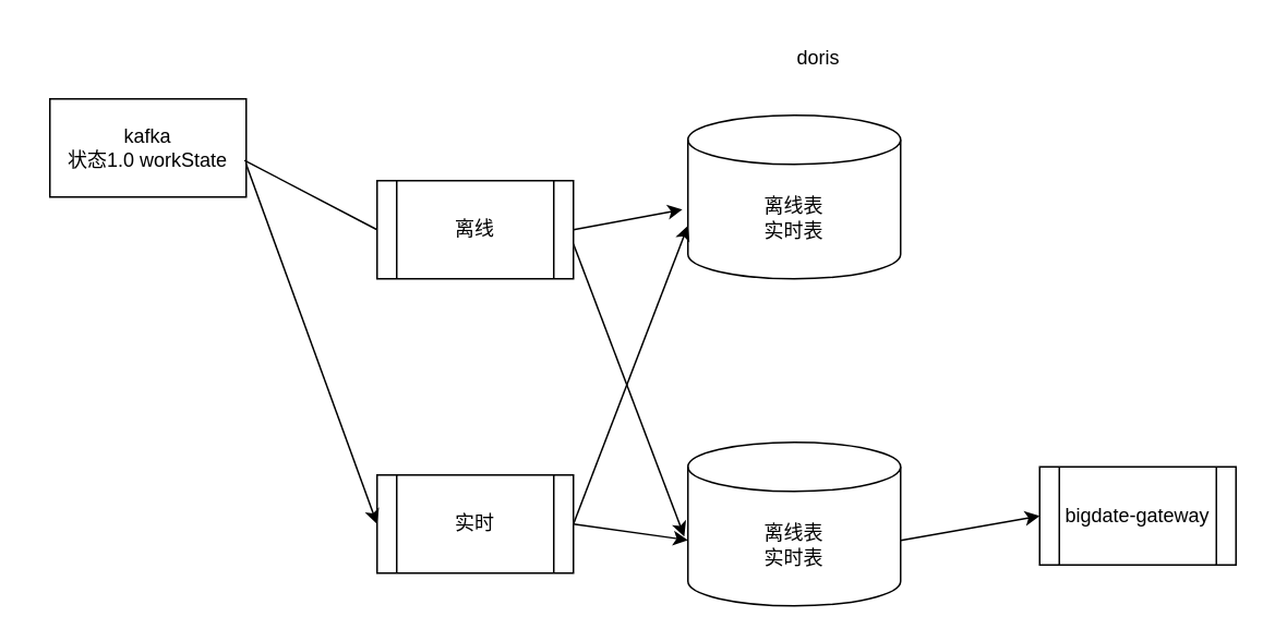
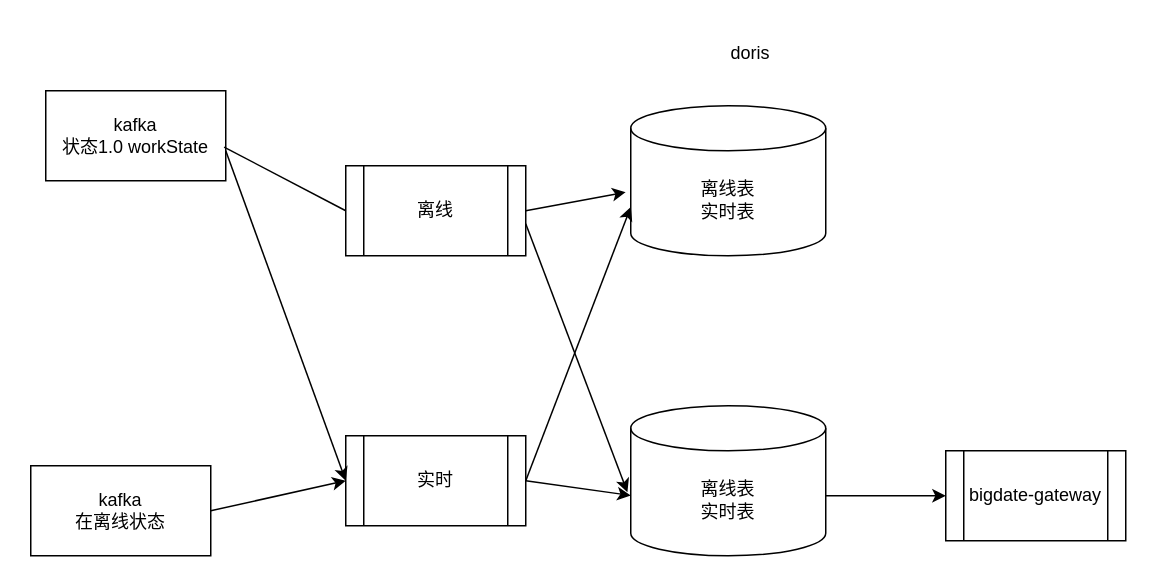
- <mxCell id="16" value="bigdate-gateway" style="shape=process;whiteSpace=wrap;html=1;backgroundOutline=1;" vertex="1" parent="1"><mxGeometry x="635" y="285" width="120" height="60" as="geometry" /></mxCell>
+ <mxCell id="16" value="bigdate-gateway" style="shape=process;whiteSpace=wrap;html=1;backgroundOutline=1;" vertex="1" parent="1"><mxGeometry x="630" y="300" width="120" height="60" as="geometry" /></mxCell>
+ <mxCell id="11" value="" style="endArrow=classic;html=1;rounded=0;exitX=1;exitY=0.5;exitDx=0;exitDy=0;entryX=0;entryY=0.5;entryDx=0;entryDy=0;" edge="1" parent="1" source="3" target="5"><mxGeometry width="50" height="50" relative="1" as="geometry"><mxPoint x="150" y="350" as="sourcePoint" /><mxPoint x="236" y="158" as="targetPoint" /></mxGeometry></mxCell>
+ <mxCell id="3" value="kafka&lt;br&gt;在离线状态" style="rounded=0;whiteSpace=wrap;html=1;" vertex="1" parent="1"><mxGeometry x="20" y="310" width="120" height="60" as="geometry" /></mxCell>
